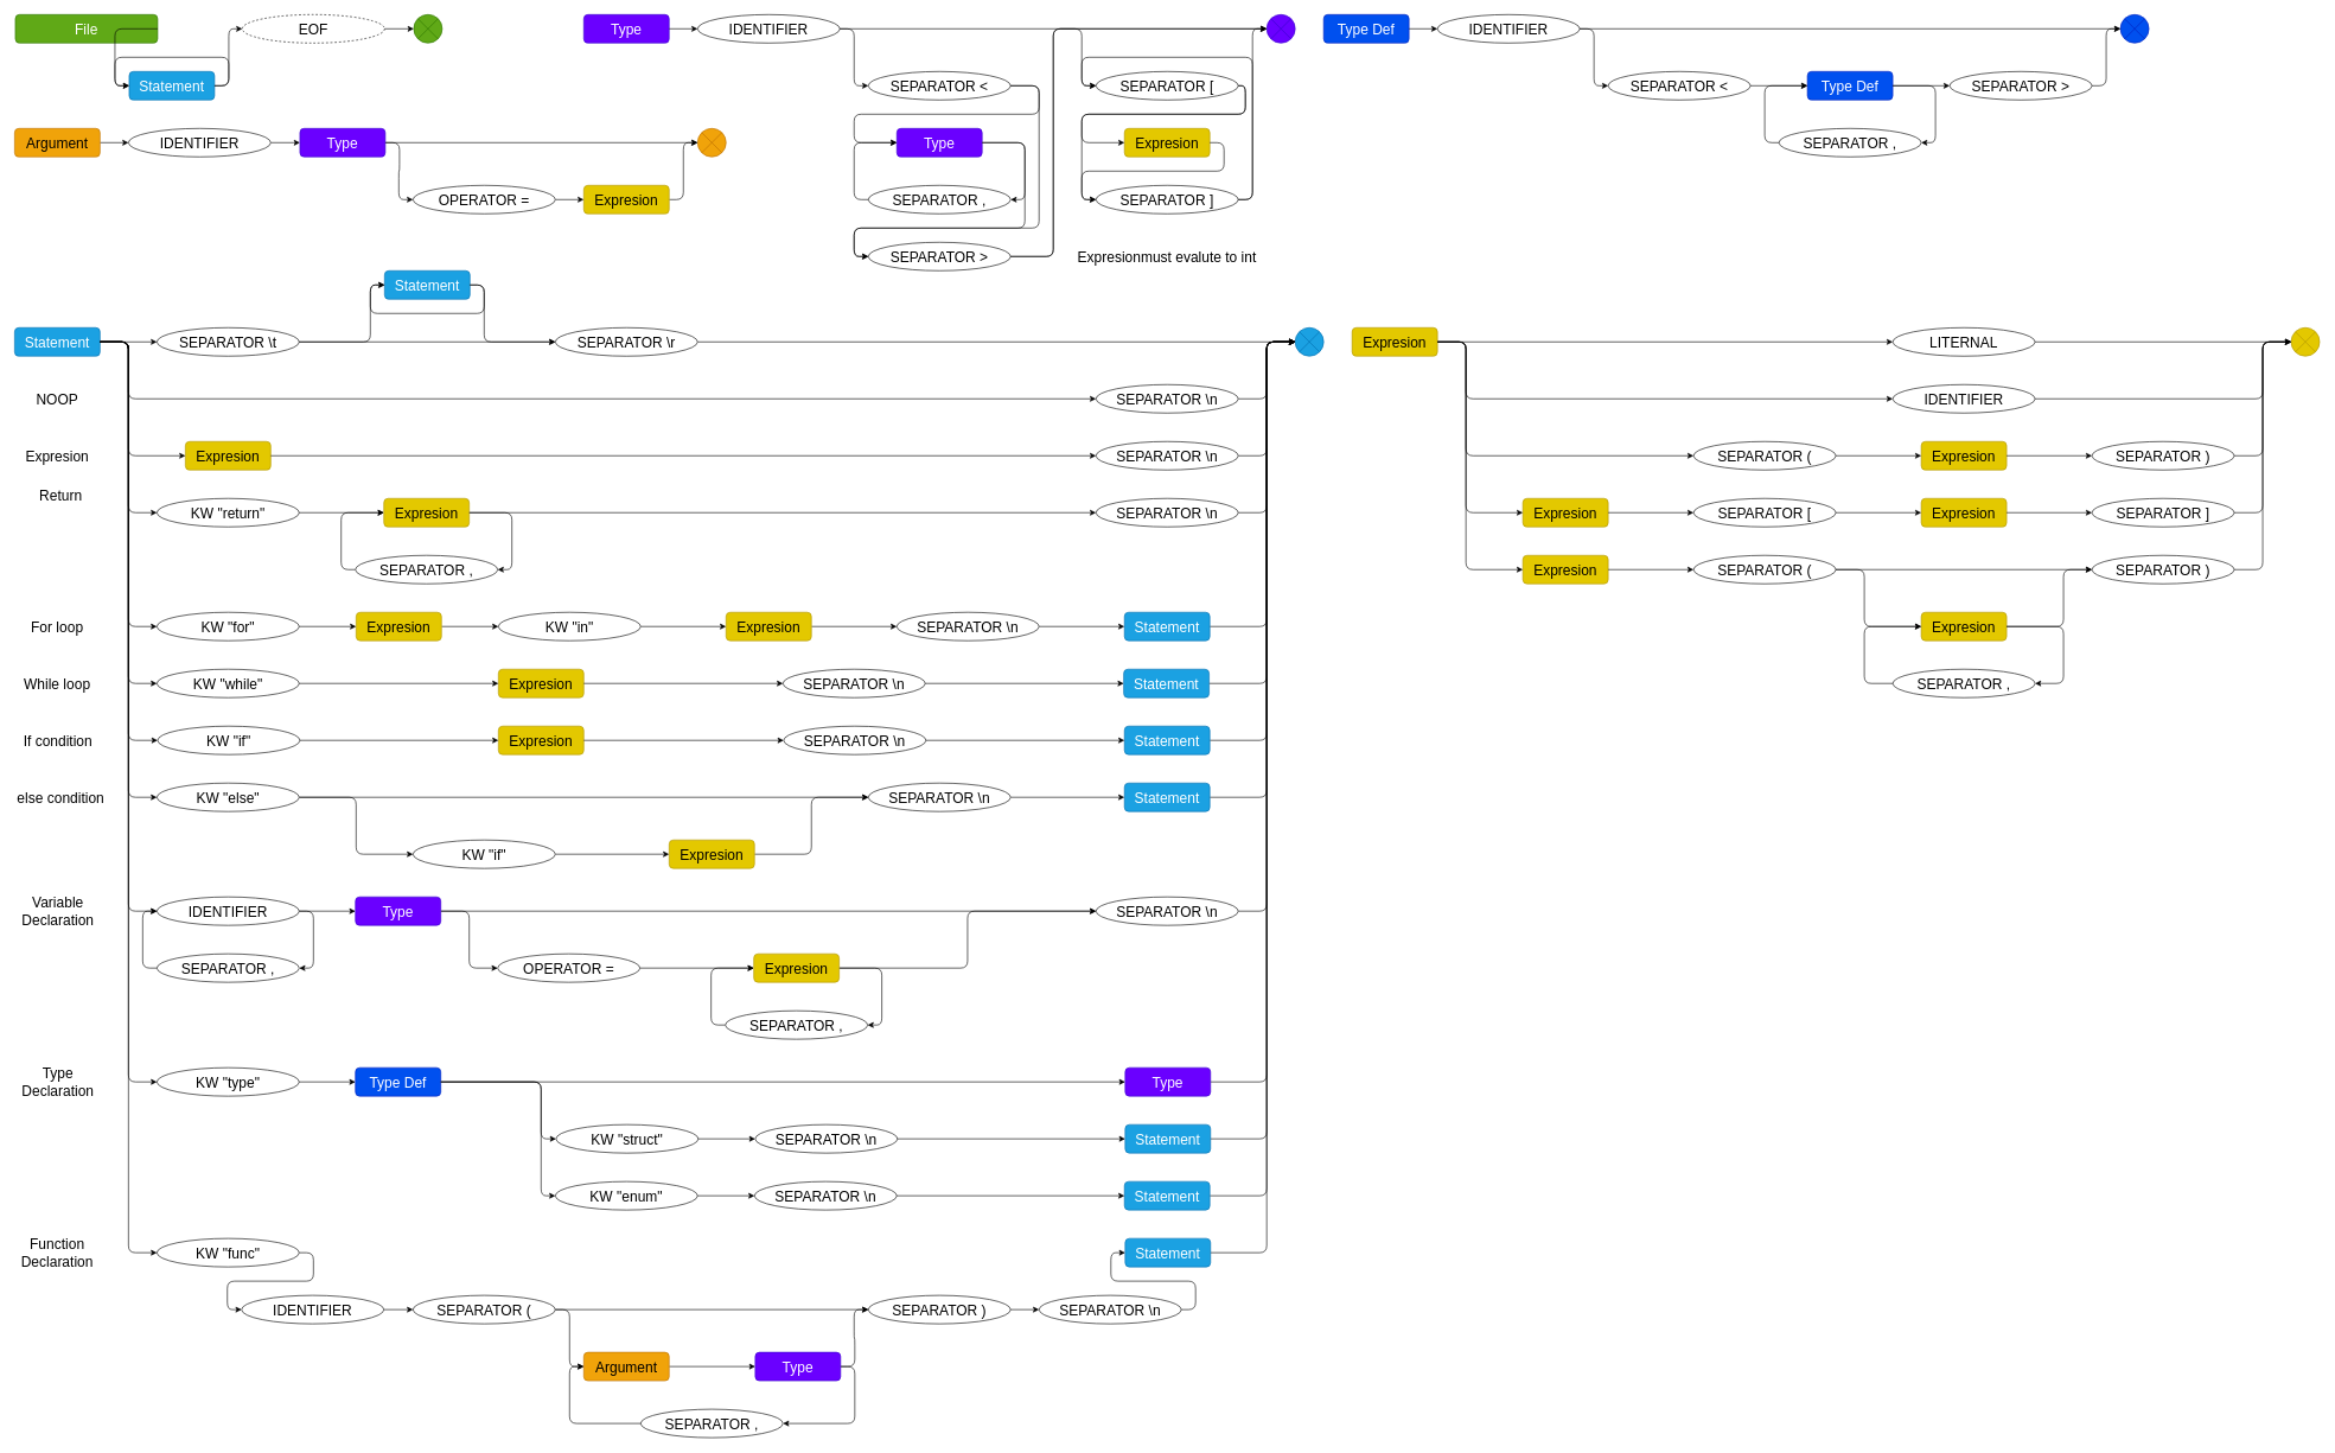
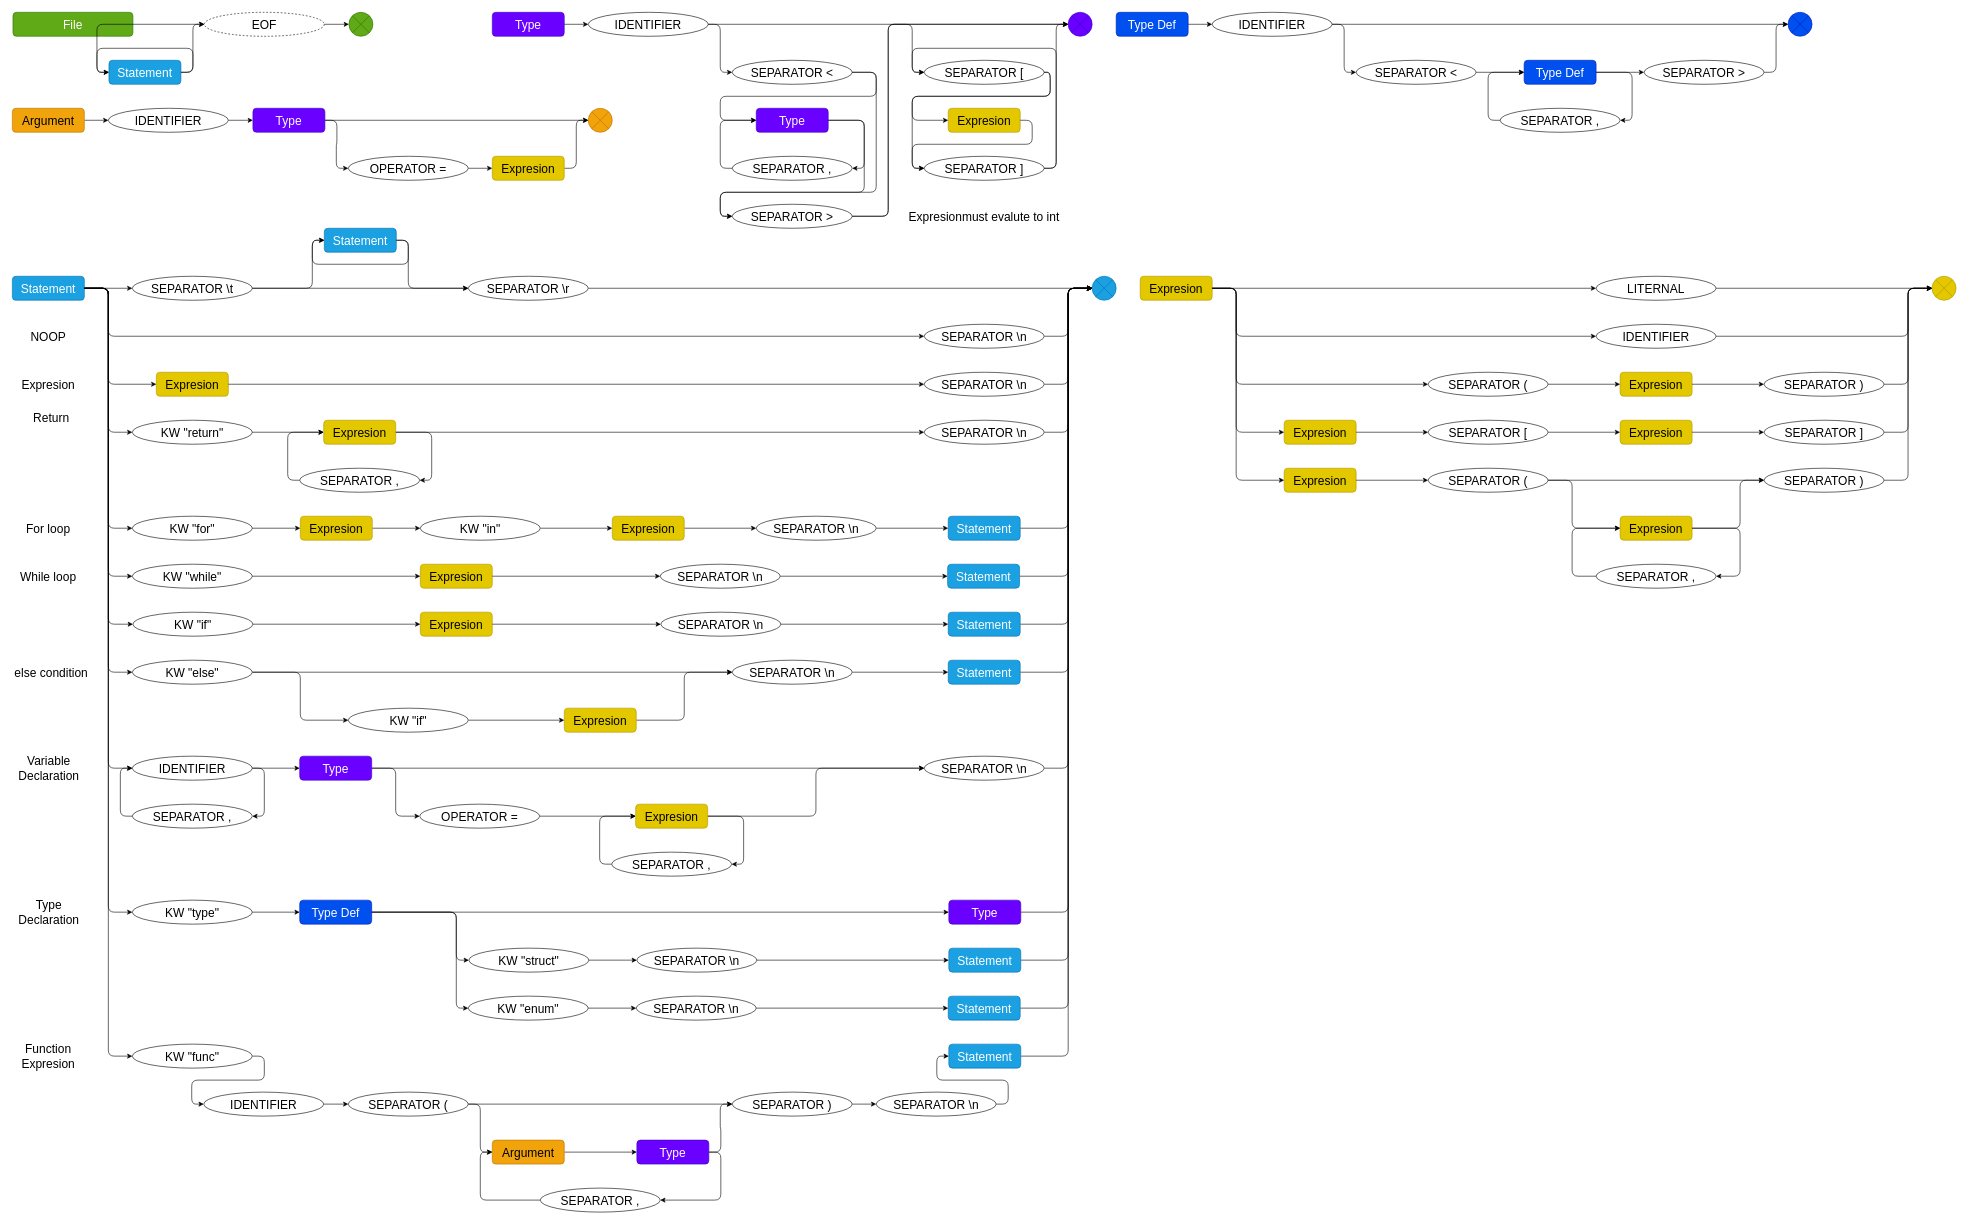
+ <mxCell id="7" value="" style="endArrow=classic;html=1;entryX=0;entryY=0.5;entryDx=0;entryDy=0;exitX=1;exitY=0.5;exitDx=0;exitDy=0;" parent="1" source="2" target="3" edge="1"><mxGeometry width="50" height="50" relative="1" as="geometry"><mxPoint x="91" y="150" as="sourcePoint" /><mxPoint x="501" y="40" as="targetPoint" /></mxGeometry></mxCell>
- <mxCell id="116" value="&lt;font style=&quot;font-size: 20px&quot;&gt;If condition&lt;br&gt;&lt;/font&gt;" style="text;html=1;strokeColor=none;fillColor=none;align=center;verticalAlign=middle;whiteSpace=wrap;rounded=0;" parent="1" vertex="1"><mxGeometry x="21" y="1020" width="120" height="40" as="geometry" /></mxCell>
- <mxCell id="173" value="&lt;font style=&quot;font-size: 20px&quot;&gt;Function Declaration&lt;br&gt;&lt;/font&gt;" style="text;html=1;strokeColor=none;fillColor=none;align=center;verticalAlign=middle;whiteSpace=wrap;rounded=0;" parent="1" vertex="1"><mxGeometry y="1740" width="120" height="40" as="geometry" x="20" /></mxCell>
+ <mxCell id="173" value="&lt;font style=&quot;font-size: 20px&quot;&gt;Function Expresion&lt;br&gt;&lt;/font&gt;" style="text;html=1;strokeColor=none;fillColor=none;align=center;verticalAlign=middle;whiteSpace=wrap;rounded=0;" parent="1" vertex="1"><mxGeometry y="1740" width="120" height="40" as="geometry" x="20" /></mxCell>
